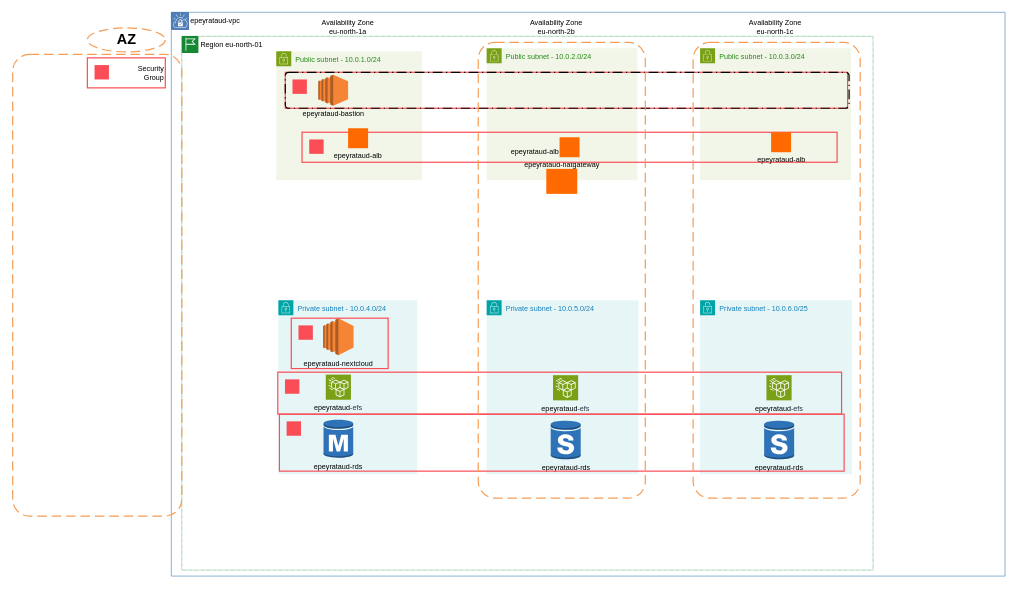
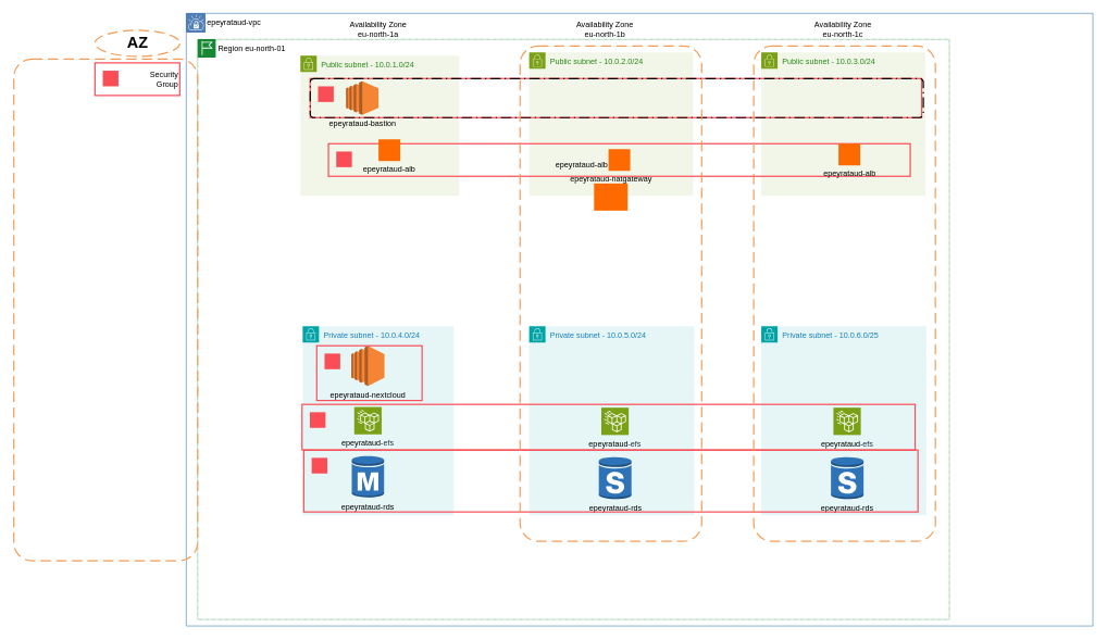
- <mxCell id="13" value="Availability Zone&lt;br&gt;eu-north-2b" style="text;html=1;align=center;verticalAlign=middle;whiteSpace=wrap;rounded=0;" parent="11" vertex="1"><mxGeometry x="592.252" y="10" width="100.483" height="30" as="geometry" /></mxCell>
+ <mxCell id="13" value="Availability Zone&lt;br&gt;eu-north-1b" style="text;html=1;align=center;verticalAlign=middle;whiteSpace=wrap;rounded=0;" parent="11" vertex="1"><mxGeometry x="592.252" y="10" width="100.483" height="30" as="geometry" /></mxCell>
